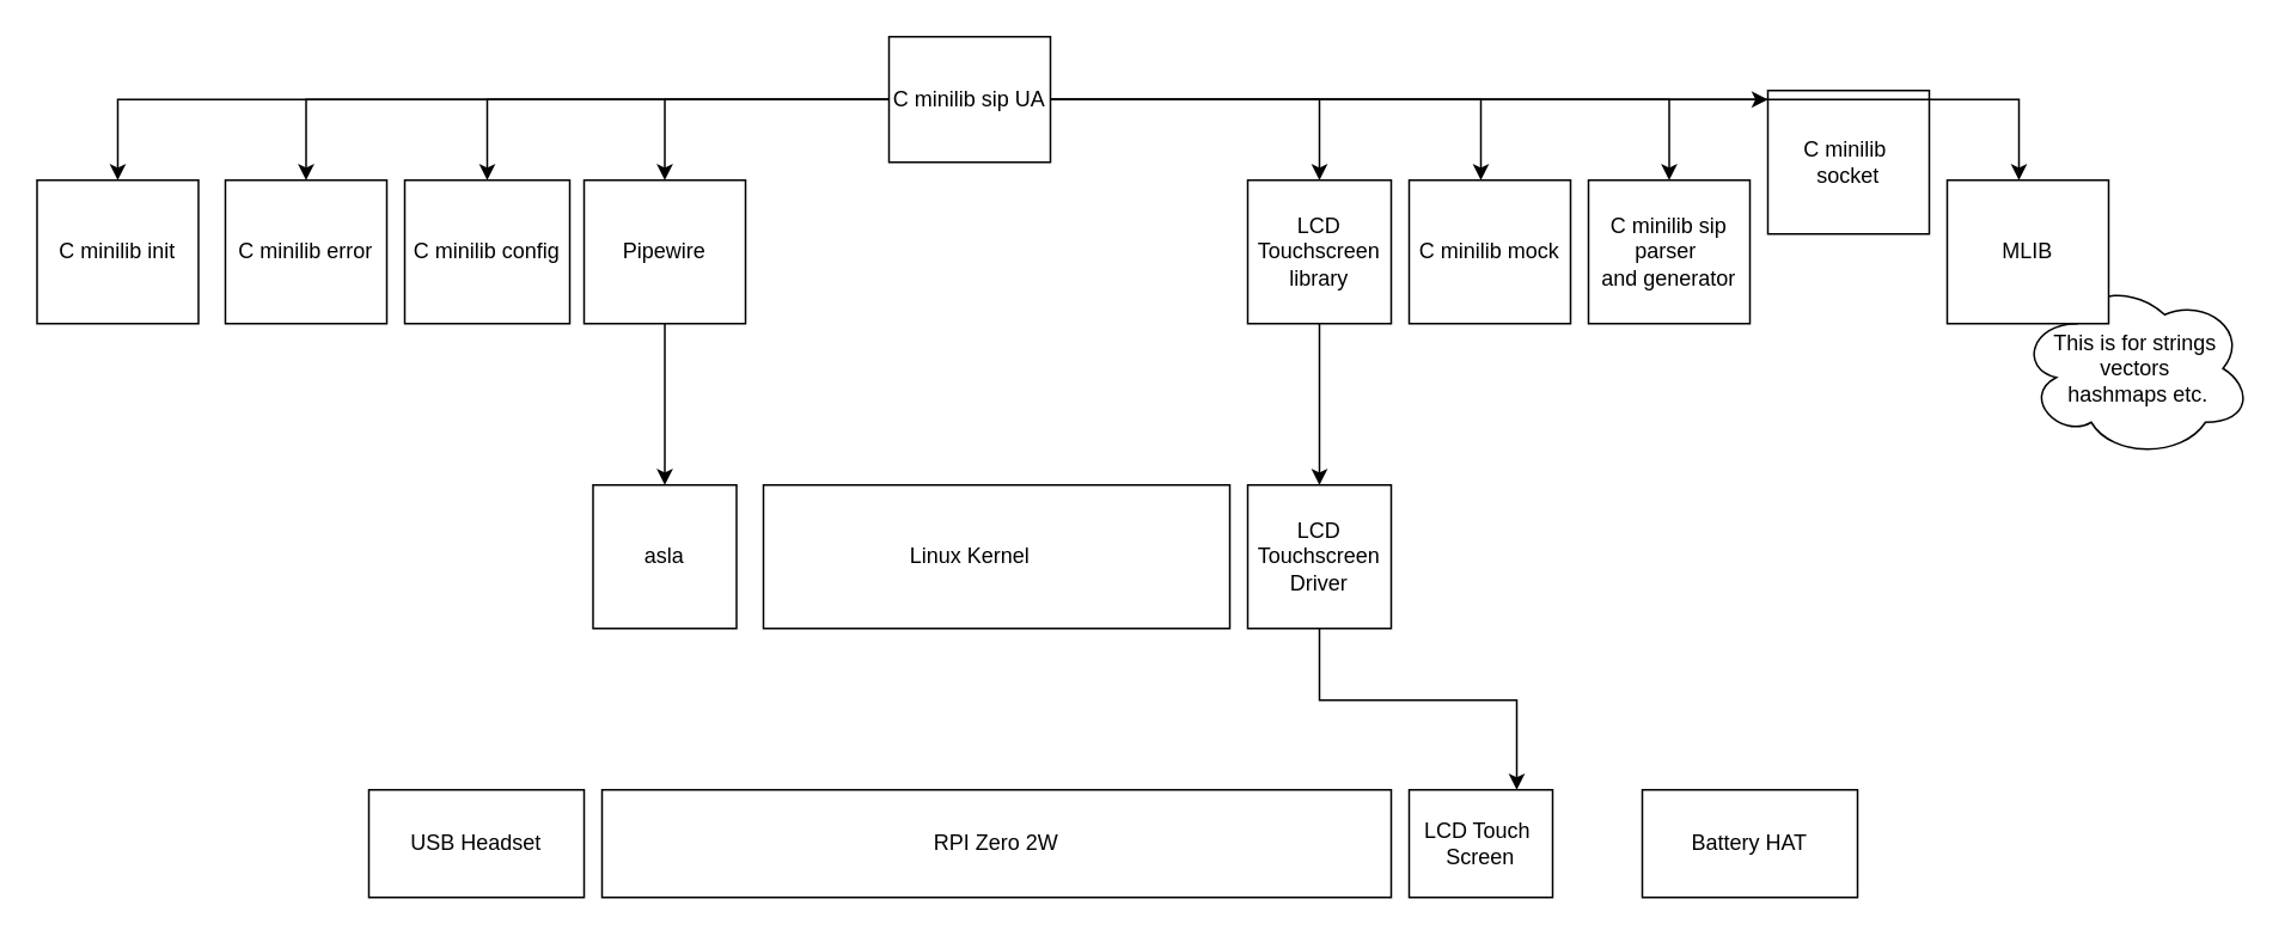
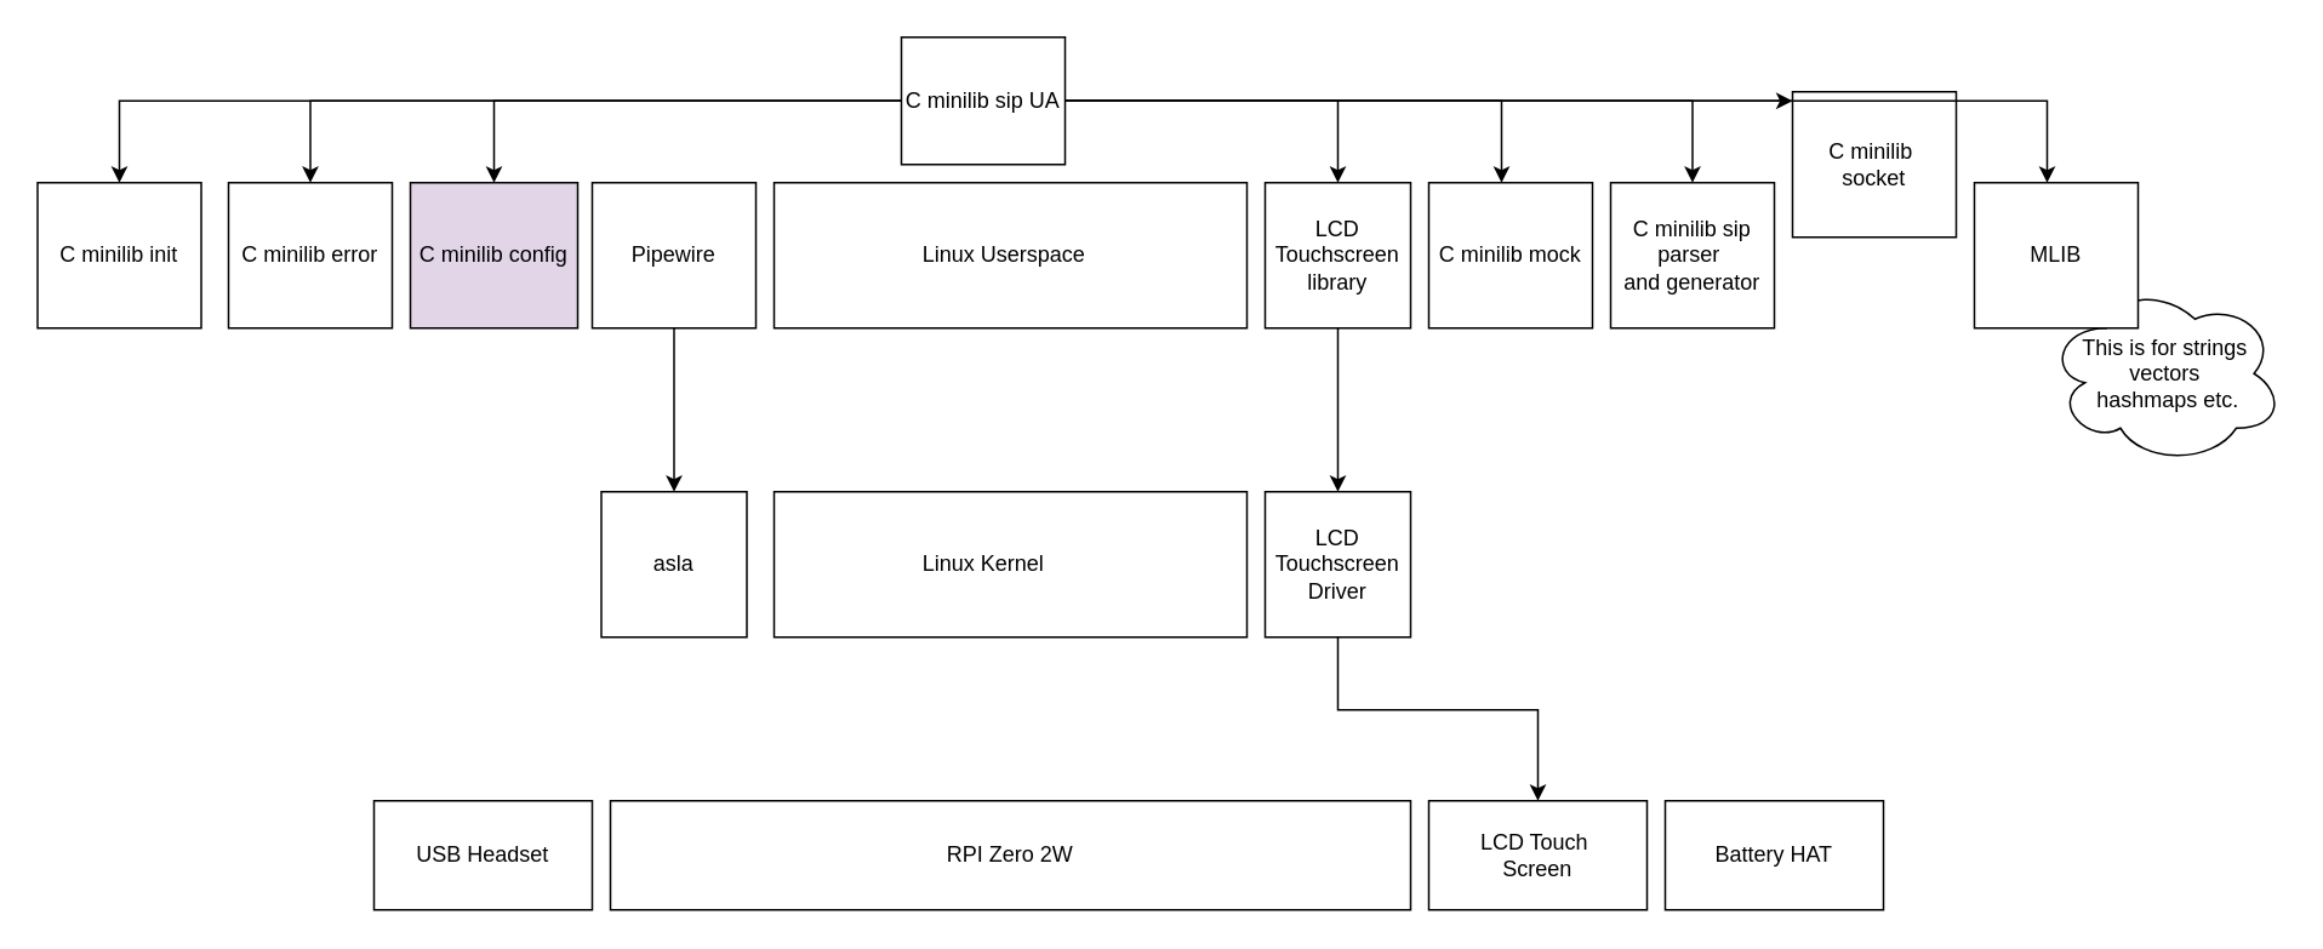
- <mxCell id="21" value="" style="edgeStyle=orthogonalEdgeStyle;rounded=0;orthogonalLoop=1;jettySize=auto;html=1;entryX=0.5;entryY=0;entryDx=0;entryDy=0;" edge="1" parent="1" source="22" target="12"><mxGeometry relative="1" as="geometry"><mxPoint x="370" y="55" as="targetPoint" /></mxGeometry></mxCell>
- <mxCell id="18" value="C minilib config" style="rounded=0;whiteSpace=wrap;html=1;" vertex="1" parent="1"><mxGeometry x="225" y="100" width="92" height="80" as="geometry" /></mxCell>
+ <mxCell id="18" value="C minilib config" style="rounded=0;whiteSpace=wrap;html=1;fillColor=#e1d5e7;" vertex="1" parent="1"><mxGeometry x="225" y="100" width="92" height="80" as="geometry" /></mxCell>
+ <mxCell id="16" value="&amp;nbsp; &amp;nbsp; &amp;nbsp; &amp;nbsp; &amp;nbsp; &amp;nbsp; &amp;nbsp; &amp;nbsp; &amp;nbsp; &amp;nbsp; &amp;nbsp; &amp;nbsp; Linux Userspace" style="rounded=0;whiteSpace=wrap;html=1;align=left;" vertex="1" parent="1"><mxGeometry x="425" y="100" width="260" height="80" as="geometry" /></mxCell>
- <mxCell id="6" value="LCD Touch&amp;nbsp;&lt;div&gt;Screen&lt;/div&gt;" style="rounded=0;whiteSpace=wrap;html=1;" vertex="1" parent="1"><mxGeometry x="785" y="440" width="80" height="60" as="geometry" /></mxCell>
+ <mxCell id="6" value="LCD Touch&amp;nbsp;&lt;div&gt;Screen&lt;/div&gt;" style="rounded=0;whiteSpace=wrap;html=1;" vertex="1" parent="1"><mxGeometry x="785" y="440" width="120" height="60" as="geometry" /></mxCell>
